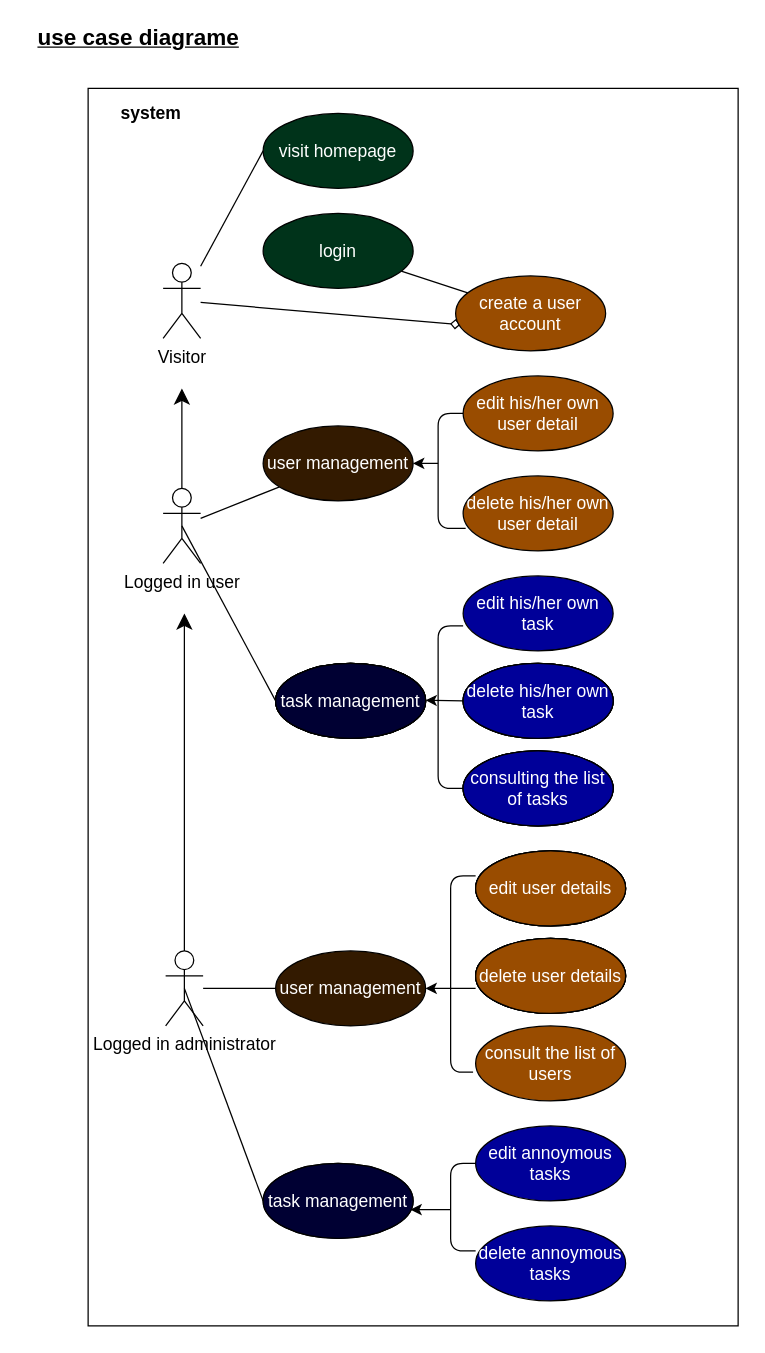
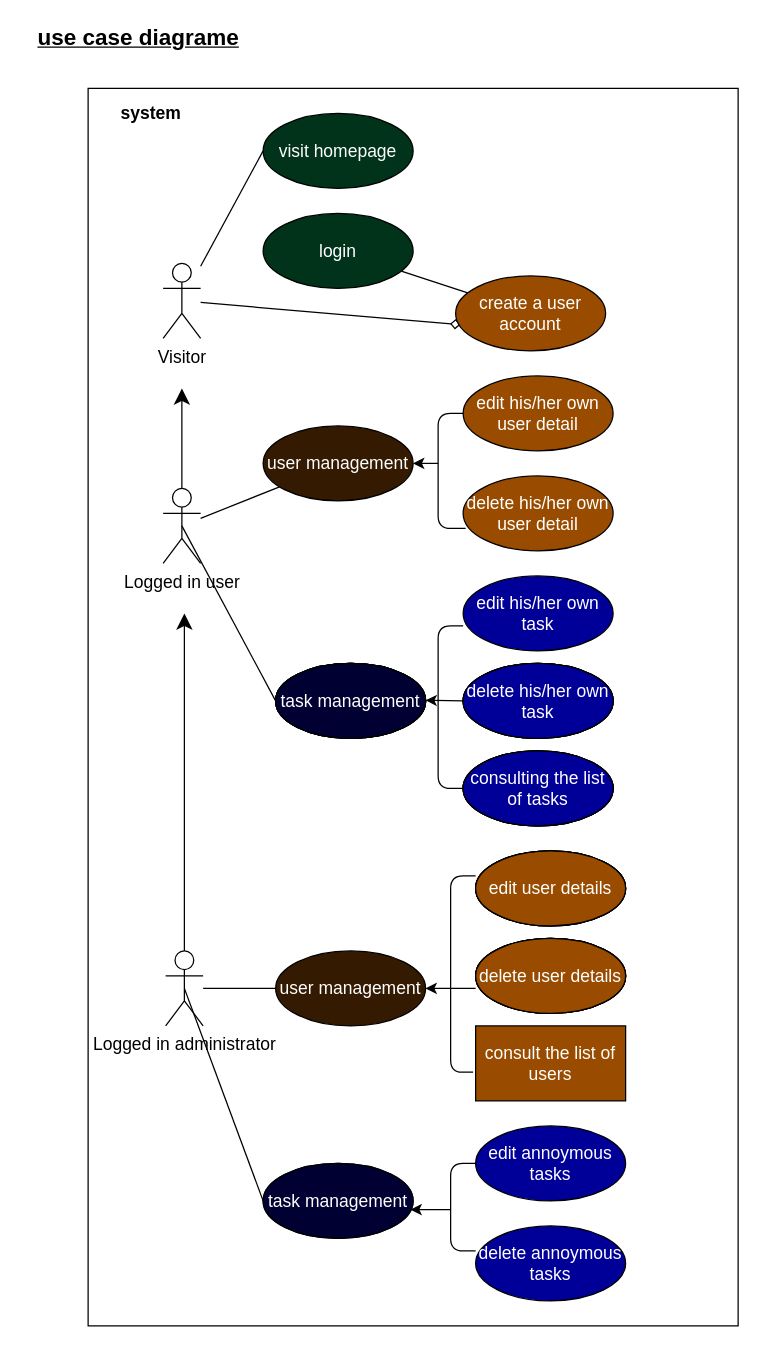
- <mxCell id="39" value="consult the list of users" style="ellipse;whiteSpace=wrap;html=1;fontSize=14;fillColor=#994C00;fontColor=#FFFFFF;" parent="1" vertex="1"><mxGeometry x="380" y="820" width="120" height="60" as="geometry" /></mxCell>
+ <mxCell id="39" value="consult the list of users" style="whiteSpace=wrap;html=1;fontSize=14;fillColor=#994C00;fontColor=#FFFFFF;rounded=0;" parent="1" vertex="1"><mxGeometry x="380" y="820" width="120" height="60" as="geometry" /></mxCell>
